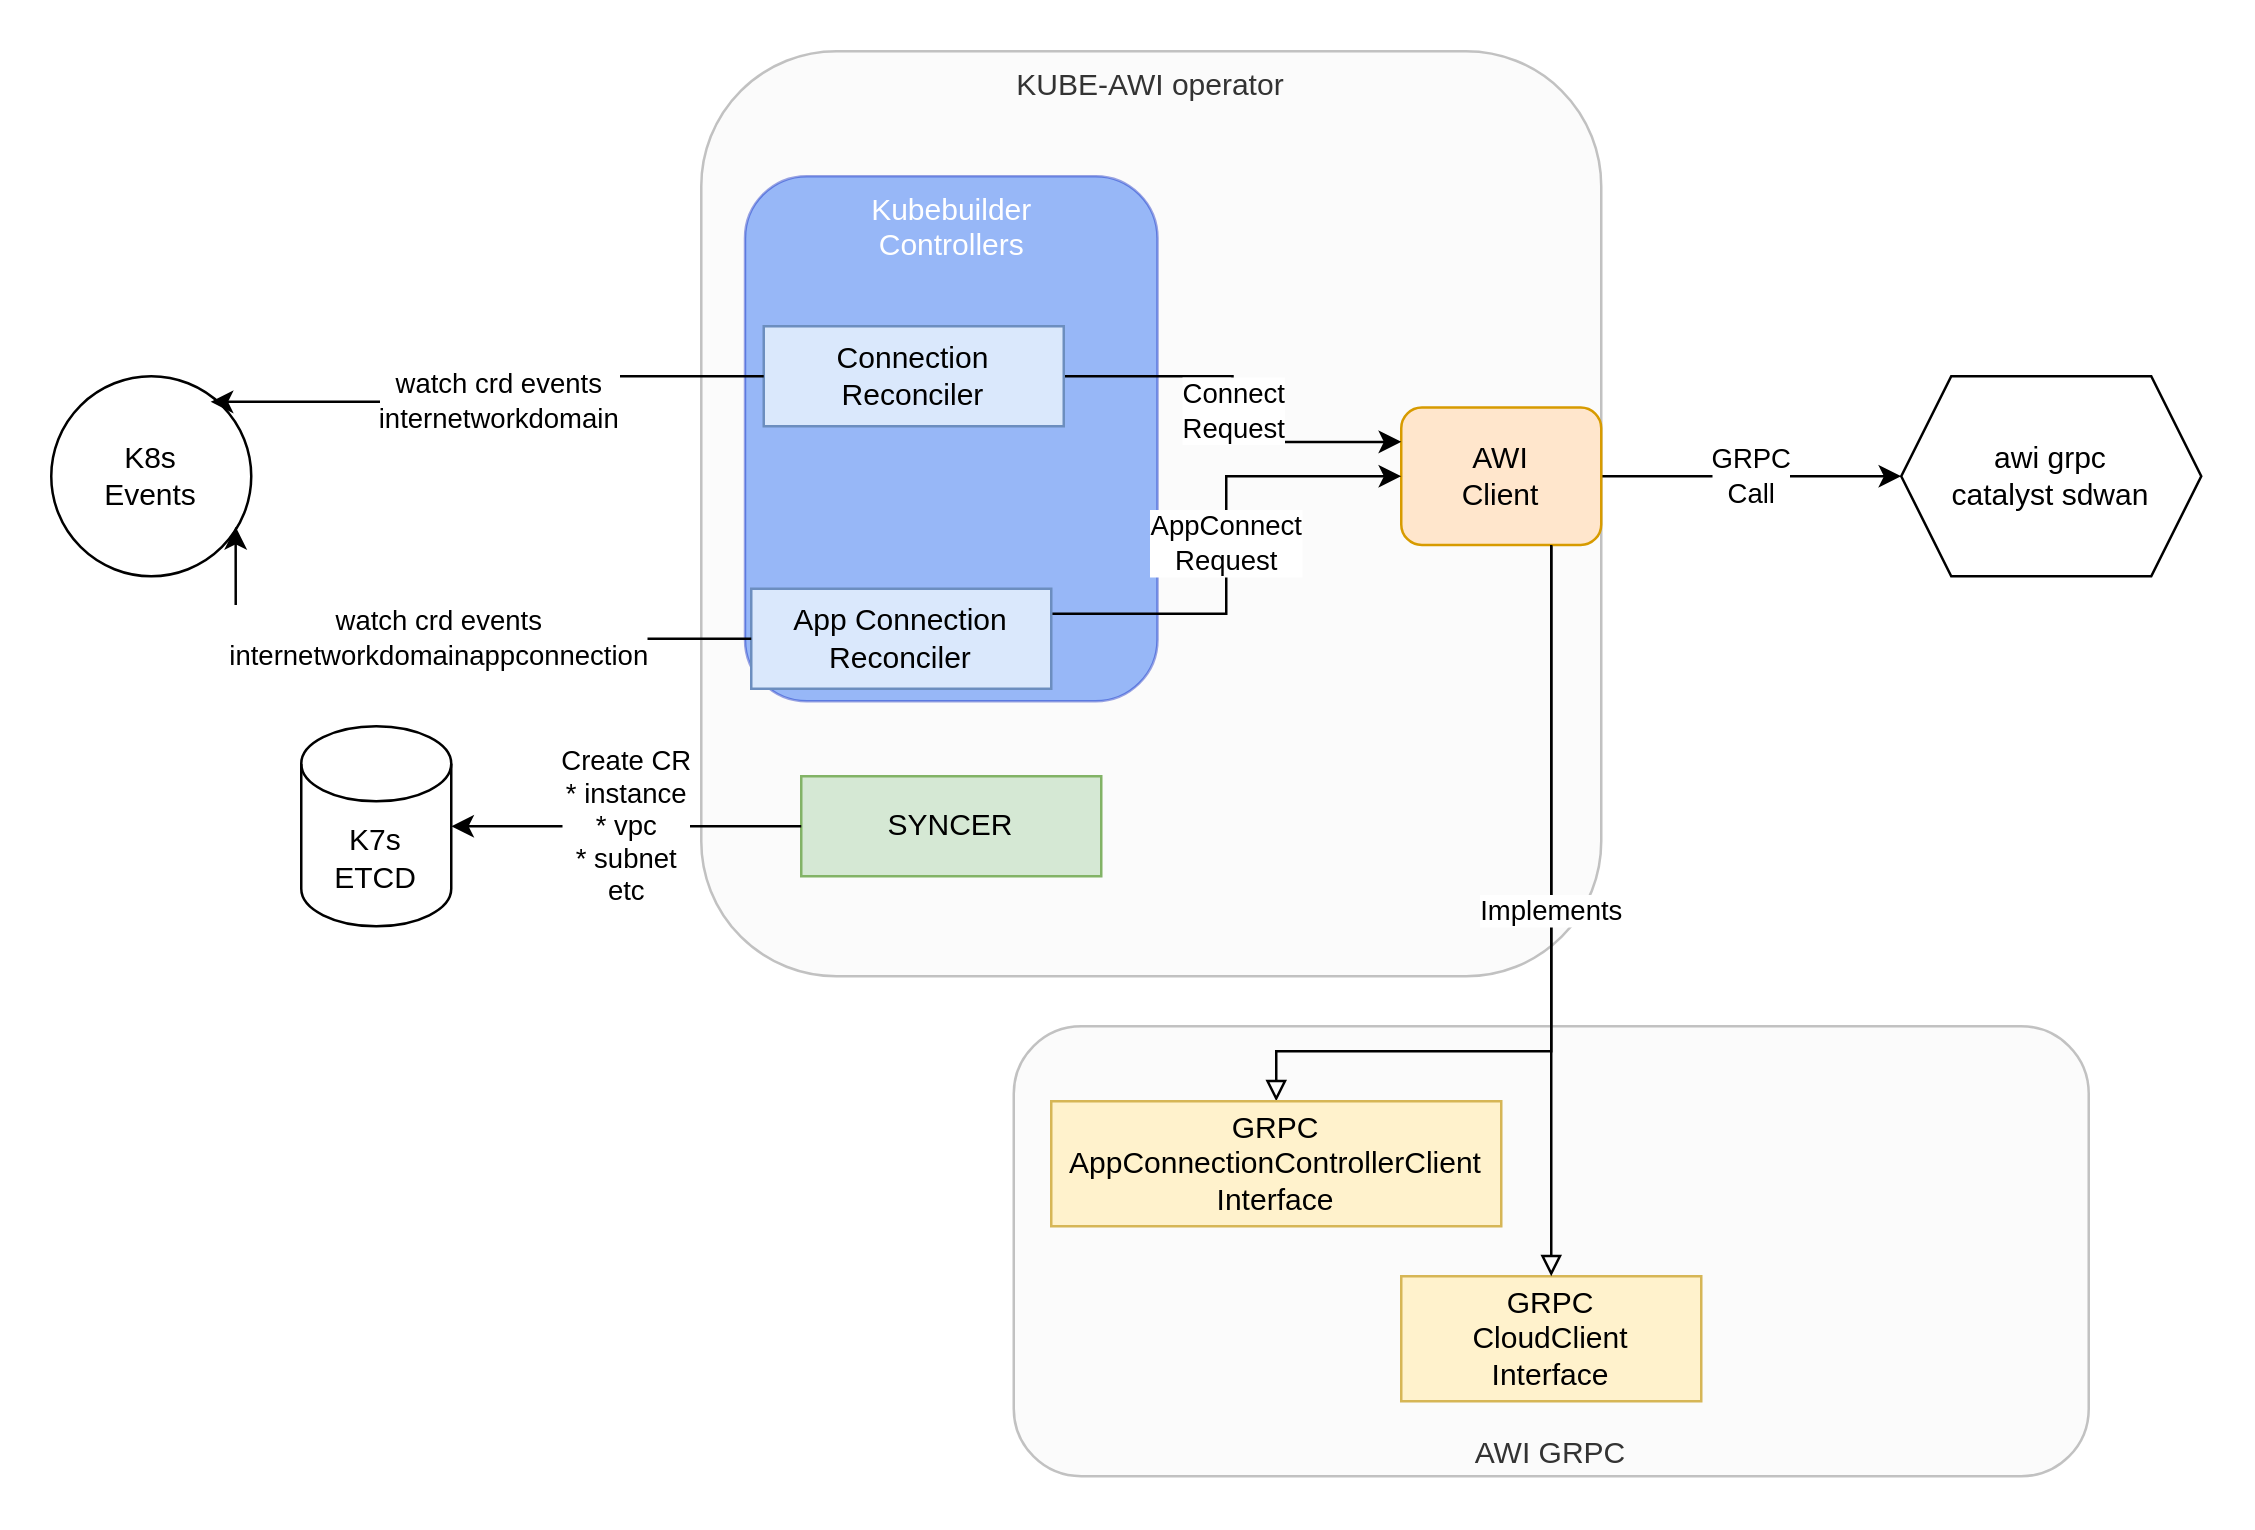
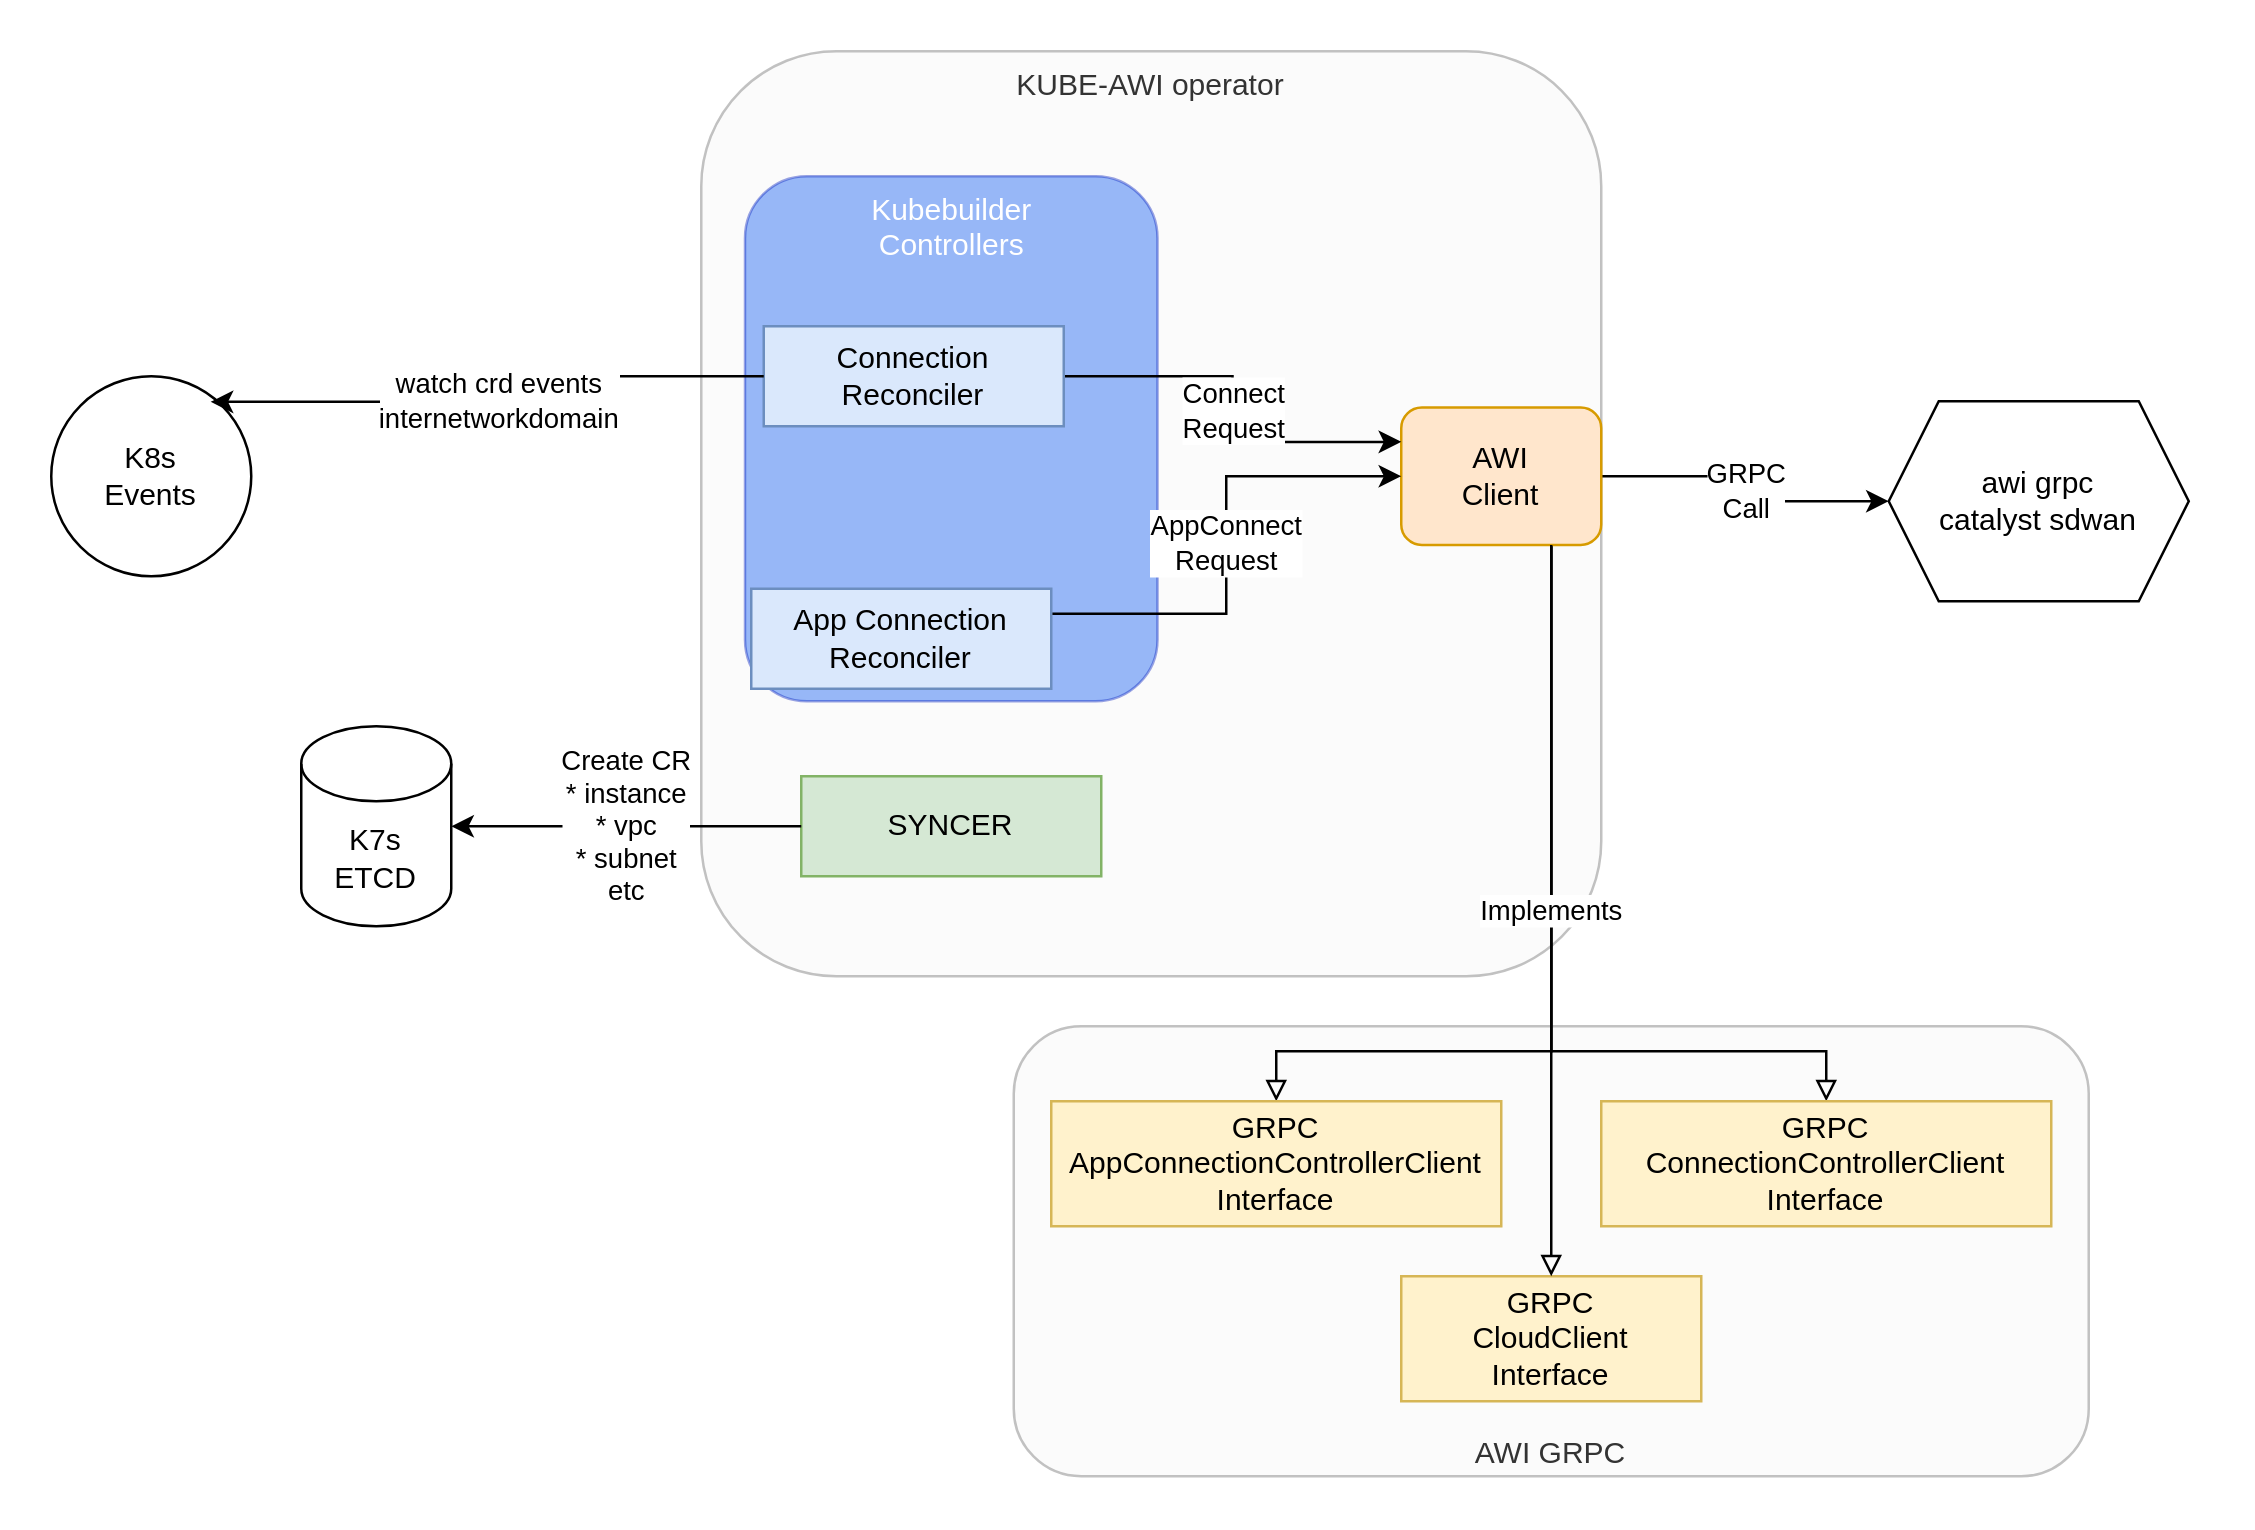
- <mxCell id="13" value="awi grpc&lt;br&gt;catalyst sdwan" style="shape=hexagon;perimeter=hexagonPerimeter2;whiteSpace=wrap;html=1;fixedSize=1;" vertex="1" parent="1"><mxGeometry x="760" y="150" width="120" height="80" as="geometry" /></mxCell>
+ <mxCell id="13" value="awi grpc&lt;br&gt;catalyst sdwan" style="shape=hexagon;perimeter=hexagonPerimeter2;whiteSpace=wrap;html=1;fixedSize=1;" vertex="1" parent="1"><mxGeometry x="755" y="160" width="120" height="80" as="geometry" /></mxCell>
- <mxCell id="20" value="watch crd events&lt;br&gt;internetworkdomainappconnection" style="edgeStyle=orthogonalEdgeStyle;rounded=0;orthogonalLoop=1;jettySize=auto;html=1;exitX=0;exitY=0.5;exitDx=0;exitDy=0;entryX=0.922;entryY=0.753;entryDx=0;entryDy=0;entryPerimeter=0;" edge="1" parent="1" source="17" target="18"><mxGeometry relative="1" as="geometry" /></mxCell>
+ <mxCell id="5" style="edgeStyle=orthogonalEdgeStyle;rounded=0;orthogonalLoop=1;jettySize=auto;html=1;exitX=0.75;exitY=1;exitDx=0;exitDy=0;entryX=0.5;entryY=0;entryDx=0;entryDy=0;endArrow=block;endFill=0;" edge="1" parent="1" source="8" target="10"><mxGeometry relative="1" as="geometry"><Array as="points"><mxPoint x="620" y="420" /><mxPoint x="730" y="420" /></Array></mxGeometry></mxCell>
+ <mxCell id="10" value="GRPC&lt;br&gt;ConnectionControllerClient&lt;br&gt;Interface" style="rounded=0;whiteSpace=wrap;html=1;fillColor=#fff2cc;strokeColor=#d6b656;" vertex="1" parent="1"><mxGeometry x="640" y="440" width="180" height="50" as="geometry" /></mxCell>
